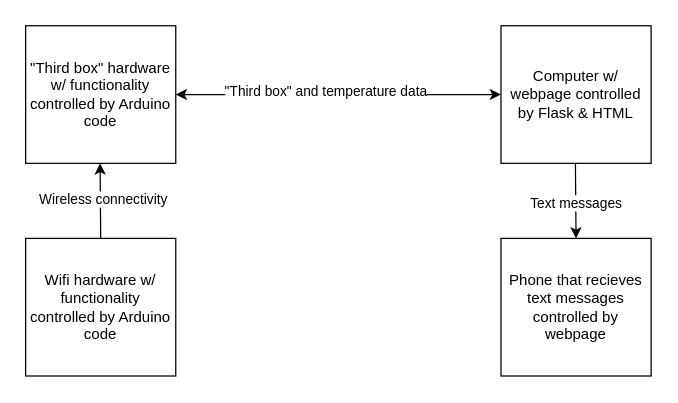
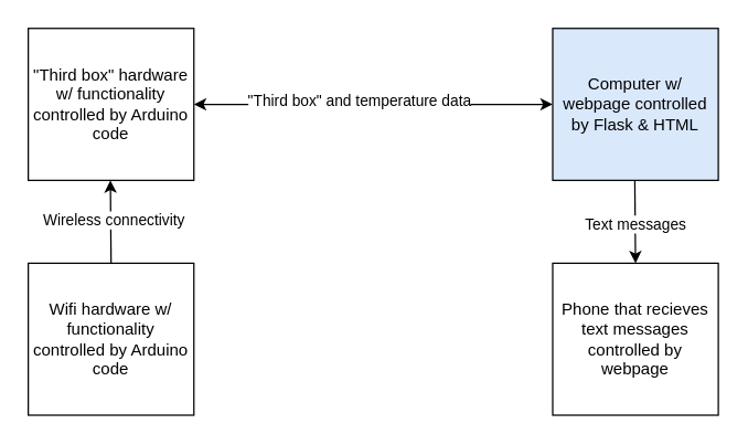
- <mxCell id="2" value="Computer w/ webpage controlled by Flask &amp;amp; HTML" style="rounded=0;whiteSpace=wrap;html=1;" parent="1" vertex="1"><mxGeometry x="400" y="20" width="120" height="110" as="geometry" /></mxCell>
+ <mxCell id="2" value="Computer w/ webpage controlled by Flask &amp;amp; HTML" style="rounded=0;whiteSpace=wrap;html=1;fillColor=#dae8fc;" parent="1" vertex="1"><mxGeometry x="400" y="20" width="120" height="110" as="geometry" /></mxCell>
